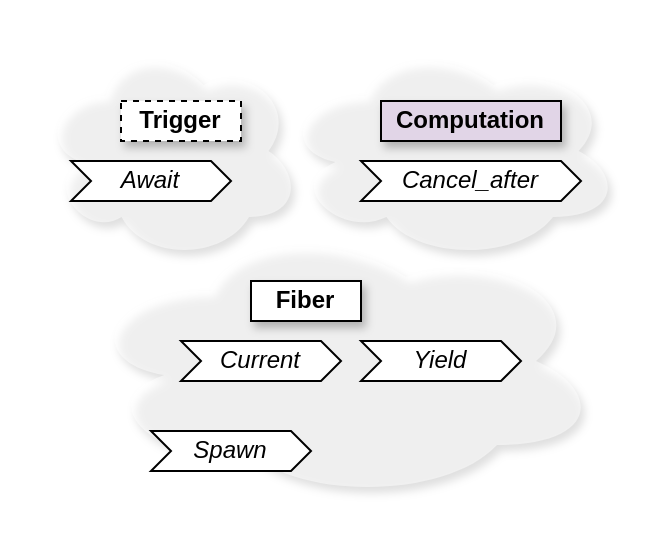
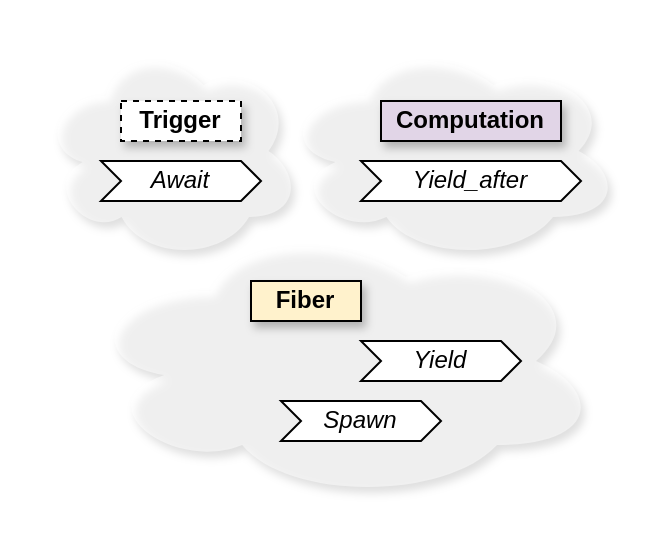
- <mxCell id="8" value="&lt;i&gt;Await&lt;/i&gt;" style="shape=step;perimeter=stepPerimeter;whiteSpace=wrap;html=1;fixedSize=1;size=10;" parent="1" vertex="1"><mxGeometry x="35" y="80" width="80" height="20" as="geometry" /></mxCell>
+ <mxCell id="8" value="&lt;i&gt;Await&lt;/i&gt;" style="shape=step;perimeter=stepPerimeter;whiteSpace=wrap;html=1;fixedSize=1;size=10;" parent="1" vertex="1"><mxGeometry x="50" y="80" width="80" height="20" as="geometry" /></mxCell>
- <mxCell id="9" value="&lt;i&gt;Cancel_after&lt;/i&gt;" style="shape=step;perimeter=stepPerimeter;whiteSpace=wrap;html=1;fixedSize=1;size=10;" parent="1" vertex="1"><mxGeometry x="180" y="80" width="110" height="20" as="geometry" /></mxCell>
+ <mxCell id="9" value="&lt;i&gt;Yield_after&lt;/i&gt;" style="shape=step;perimeter=stepPerimeter;whiteSpace=wrap;html=1;fixedSize=1;size=10;" parent="1" vertex="1"><mxGeometry x="180" y="80" width="110" height="20" as="geometry" /></mxCell>
- <mxCell id="7" value="&lt;b&gt;Fiber&lt;/b&gt;" style="rounded=0;whiteSpace=wrap;html=1;shadow=1;" parent="1" vertex="1"><mxGeometry x="125" y="140" width="55" height="20" as="geometry" /></mxCell>
+ <mxCell id="7" value="&lt;b&gt;Fiber&lt;/b&gt;" style="rounded=0;whiteSpace=wrap;html=1;shadow=1;fillColor=#fff2cc;" parent="1" vertex="1"><mxGeometry x="125" y="140" width="55" height="20" as="geometry" /></mxCell>
- <mxCell id="12" value="&lt;i&gt;Current&lt;/i&gt;" style="shape=step;perimeter=stepPerimeter;whiteSpace=wrap;html=1;fixedSize=1;size=10;" parent="1" vertex="1"><mxGeometry x="90" y="170" width="80" height="20" as="geometry" /></mxCell>
- <mxCell id="11" value="&lt;i&gt;Spawn&lt;/i&gt;" style="shape=step;perimeter=stepPerimeter;whiteSpace=wrap;html=1;fixedSize=1;size=10;" parent="1" vertex="1"><mxGeometry x="75" y="215" width="80" height="20" as="geometry" /></mxCell>
+ <mxCell id="11" value="&lt;i&gt;Spawn&lt;/i&gt;" style="shape=step;perimeter=stepPerimeter;whiteSpace=wrap;html=1;fixedSize=1;size=10;" parent="1" vertex="1"><mxGeometry x="140" y="200" width="80" height="20" as="geometry" /></mxCell>
